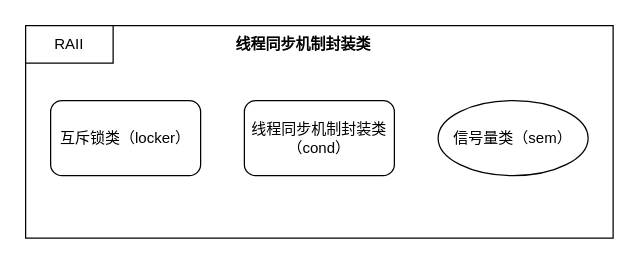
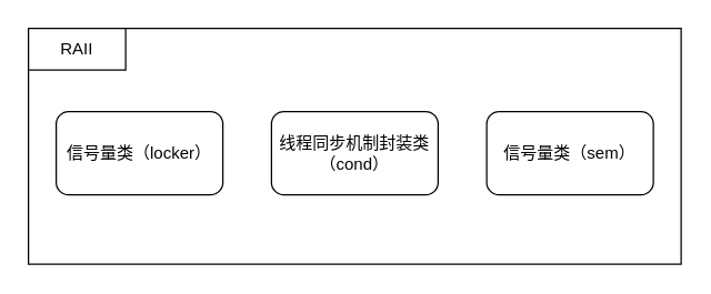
- <mxCell id="5" value="&lt;b&gt;线程同步机制封装类&lt;/b&gt;" style="text;html=1;strokeColor=none;fillColor=none;align=center;verticalAlign=middle;whiteSpace=wrap;rounded=0;" vertex="1" parent="1"><mxGeometry x="180" y="20" width="125" height="30" as="geometry" /></mxCell>
- <mxCell id="4" value="互斥锁类（locker）" style="rounded=1;whiteSpace=wrap;html=1;" vertex="1" parent="1"><mxGeometry x="40" y="80" width="120" height="60" as="geometry" /></mxCell>
+ <mxCell id="4" value="信号量类（locker）" style="rounded=1;whiteSpace=wrap;html=1;" vertex="1" parent="1"><mxGeometry x="40" y="80" width="120" height="60" as="geometry" /></mxCell>
- <mxCell id="7" value="信号量类（sem）" style="ellipse;whiteSpace=wrap;html=1;" vertex="1" parent="1"><mxGeometry x="350" y="80" width="120" height="60" as="geometry" /></mxCell>
+ <mxCell id="7" value="信号量类（sem）" style="rounded=1;whiteSpace=wrap;html=1;" vertex="1" parent="1"><mxGeometry x="350" y="80" width="120" height="60" as="geometry" /></mxCell>
